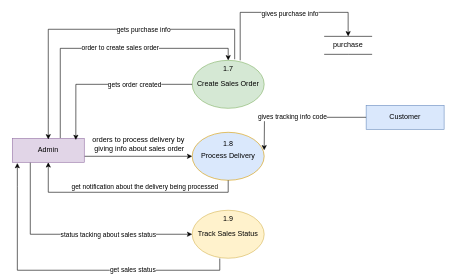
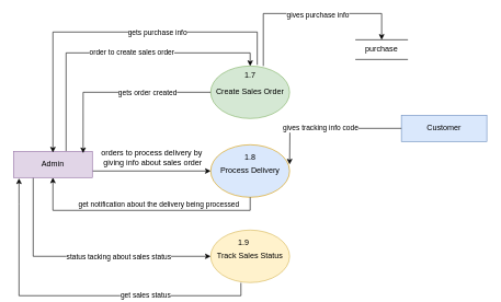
- <mxCell id="30" value="1.9" style="text;html=1;align=center;verticalAlign=middle;whiteSpace=wrap;rounded=0;" vertex="1" parent="1"><mxGeometry x="350" y="350" width="60" height="30" as="geometry" /></mxCell>
+ <mxCell id="30" value="1.9" style="text;html=1;align=center;verticalAlign=middle;whiteSpace=wrap;rounded=0;" vertex="1" parent="1"><mxGeometry x="340" y="355" width="60" height="30" as="geometry" /></mxCell>
